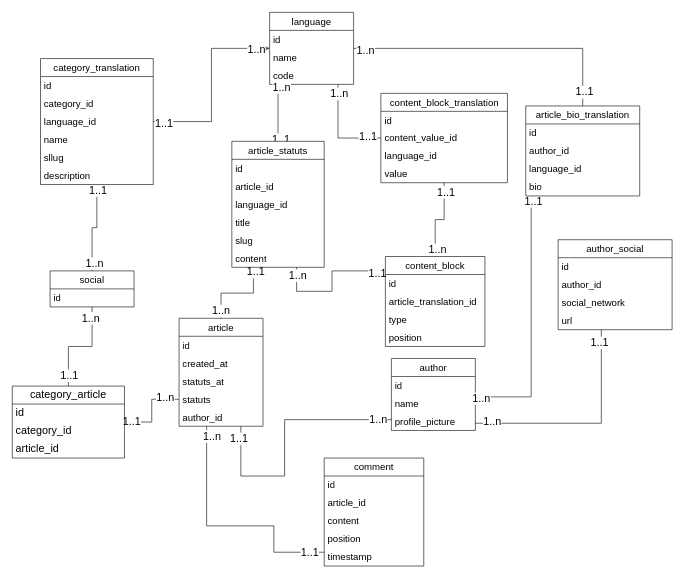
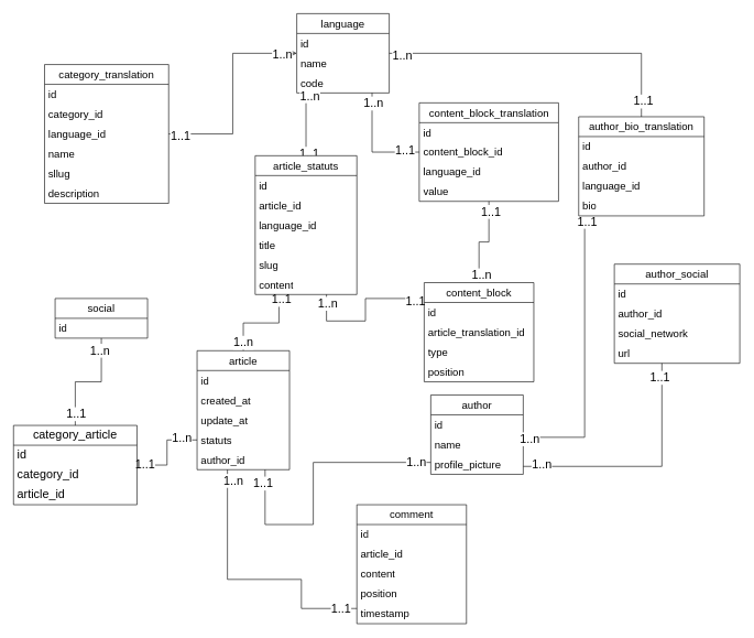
- <mxCell id="54" value="article_bio_translation" style="swimlane;fontStyle=0;childLayout=stackLayout;horizontal=1;startSize=30;horizontalStack=0;resizeParent=1;resizeParentMax=0;resizeLast=0;collapsible=1;marginBottom=0;whiteSpace=wrap;html=1;fontSize=16;" vertex="1" parent="1"><mxGeometry x="876" y="176" width="190" height="150" as="geometry" /></mxCell>
+ <mxCell id="54" value="author_bio_translation" style="swimlane;fontStyle=0;childLayout=stackLayout;horizontal=1;startSize=30;horizontalStack=0;resizeParent=1;resizeParentMax=0;resizeLast=0;collapsible=1;marginBottom=0;whiteSpace=wrap;html=1;fontSize=16;" vertex="1" parent="1"><mxGeometry x="876" y="176" width="190" height="150" as="geometry" /></mxCell>
- <mxCell id="82" value="content_value_id" style="text;strokeColor=none;fillColor=none;align=left;verticalAlign=middle;spacingLeft=4;spacingRight=4;overflow=hidden;points=[[0,0.5],[1,0.5]];portConstraint=eastwest;rotatable=0;whiteSpace=wrap;html=1;fontSize=16;" vertex="1" parent="80"><mxGeometry y="59" width="211" height="30" as="geometry" /></mxCell>
+ <mxCell id="82" value="content_block_id" style="text;strokeColor=none;fillColor=none;align=left;verticalAlign=middle;spacingLeft=4;spacingRight=4;overflow=hidden;points=[[0,0.5],[1,0.5]];portConstraint=eastwest;rotatable=0;whiteSpace=wrap;html=1;fontSize=16;" vertex="1" parent="80"><mxGeometry y="59" width="211" height="30" as="geometry" /></mxCell>
- <mxCell id="16" style="edgeStyle=orthogonalEdgeStyle;rounded=0;orthogonalLoop=1;jettySize=auto;html=1;fontSize=12;startSize=8;endSize=8;endArrow=none;endFill=0;" edge="1" parent="1" source="19" target="24"><mxGeometry relative="1" as="geometry" /></mxCell>
- <mxCell id="17" value="1..n" style="edgeLabel;html=1;align=center;verticalAlign=middle;resizable=0;points=[];fontSize=18;fontFamily=Helvetica;fontColor=default;" vertex="1" connectable="0" parent="16"><mxGeometry x="-0.835" y="-3" relative="1" as="geometry"><mxPoint as="offset" /></mxGeometry></mxCell>
- <mxCell id="18" value="1..1" style="edgeLabel;html=1;align=center;verticalAlign=middle;resizable=0;points=[];fontSize=18;fontFamily=Helvetica;fontColor=default;" vertex="1" connectable="0" parent="16"><mxGeometry x="0.882" y="-1" relative="1" as="geometry"><mxPoint as="offset" /></mxGeometry></mxCell>
- <mxCell id="48" value="statuts_at" style="text;strokeColor=none;fillColor=none;align=left;verticalAlign=middle;spacingLeft=4;spacingRight=4;overflow=hidden;points=[[0,0.5],[1,0.5]];portConstraint=eastwest;rotatable=0;whiteSpace=wrap;html=1;fontSize=16;" vertex="1" parent="45"><mxGeometry y="90" width="140" height="30" as="geometry" /></mxCell>
+ <mxCell id="48" value="update_at" style="text;strokeColor=none;fillColor=none;align=left;verticalAlign=middle;spacingLeft=4;spacingRight=4;overflow=hidden;points=[[0,0.5],[1,0.5]];portConstraint=eastwest;rotatable=0;whiteSpace=wrap;html=1;fontSize=16;" vertex="1" parent="45"><mxGeometry y="90" width="140" height="30" as="geometry" /></mxCell>
